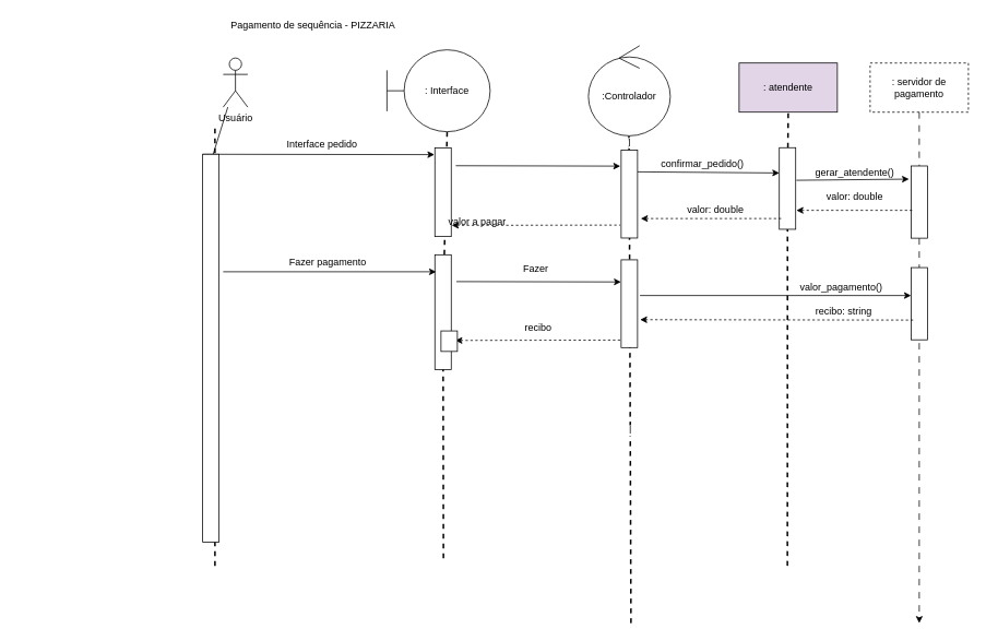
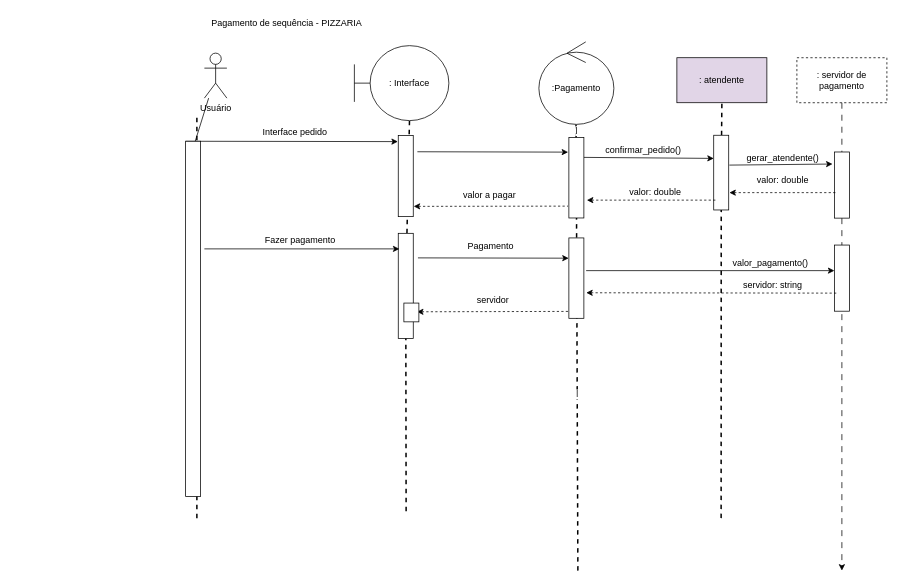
- <mxCell id="6" value=":Controlador" style="ellipse;shape=umlControl;whiteSpace=wrap;html=1;" parent="1" vertex="1"><mxGeometry x="718" y="55" width="100" height="110" as="geometry" /></mxCell>
+ <mxCell id="6" value=":Pagamento" style="ellipse;shape=umlControl;whiteSpace=wrap;html=1;" parent="1" vertex="1"><mxGeometry x="718" y="55" width="100" height="110" as="geometry" /></mxCell>
- <mxCell id="19" value="valor a pagar" style="text;html=1;strokeColor=none;fillColor=none;align=center;verticalAlign=middle;whiteSpace=wrap;rounded=0;" parent="1" vertex="1"><mxGeometry x="521.42" y="260.21" width="123" height="20" as="geometry" /></mxCell>
+ <mxCell id="19" value="valor a pagar" style="text;html=1;strokeColor=none;fillColor=none;align=center;verticalAlign=middle;whiteSpace=wrap;rounded=0;" parent="1" vertex="1"><mxGeometry x="591.42" y="250.21" width="123" height="20" as="geometry" /></mxCell>
- <mxCell id="25" value="Fazer" style="text;html=1;strokeColor=none;fillColor=none;align=center;verticalAlign=middle;whiteSpace=wrap;rounded=0;" parent="1" vertex="1"><mxGeometry x="559" y="317" width="190" height="20" as="geometry" /></mxCell>
+ <mxCell id="25" value="Pagamento" style="text;html=1;strokeColor=none;fillColor=none;align=center;verticalAlign=middle;whiteSpace=wrap;rounded=0;" parent="1" vertex="1"><mxGeometry x="559" y="317" width="190" height="20" as="geometry" /></mxCell>
- <mxCell id="47" value="recibo: string" style="text;html=1;strokeColor=none;fillColor=none;align=center;verticalAlign=middle;whiteSpace=wrap;rounded=0;" vertex="1" parent="1"><mxGeometry x="934.5" y="370" width="190" height="20" as="geometry" /></mxCell>
+ <mxCell id="47" value="servidor: string" style="text;html=1;strokeColor=none;fillColor=none;align=center;verticalAlign=middle;whiteSpace=wrap;rounded=0;" vertex="1" parent="1"><mxGeometry x="934.5" y="370" width="190" height="20" as="geometry" /></mxCell>
- <mxCell id="33" value="recibo" style="text;html=1;strokeColor=none;fillColor=none;align=center;verticalAlign=middle;whiteSpace=wrap;rounded=0;" parent="1" vertex="1"><mxGeometry x="562.25" y="390" width="190" height="20" as="geometry" /></mxCell>
+ <mxCell id="33" value="servidor" style="text;html=1;strokeColor=none;fillColor=none;align=center;verticalAlign=middle;whiteSpace=wrap;rounded=0;" parent="1" vertex="1"><mxGeometry x="562.25" y="390" width="190" height="20" as="geometry" /></mxCell>
